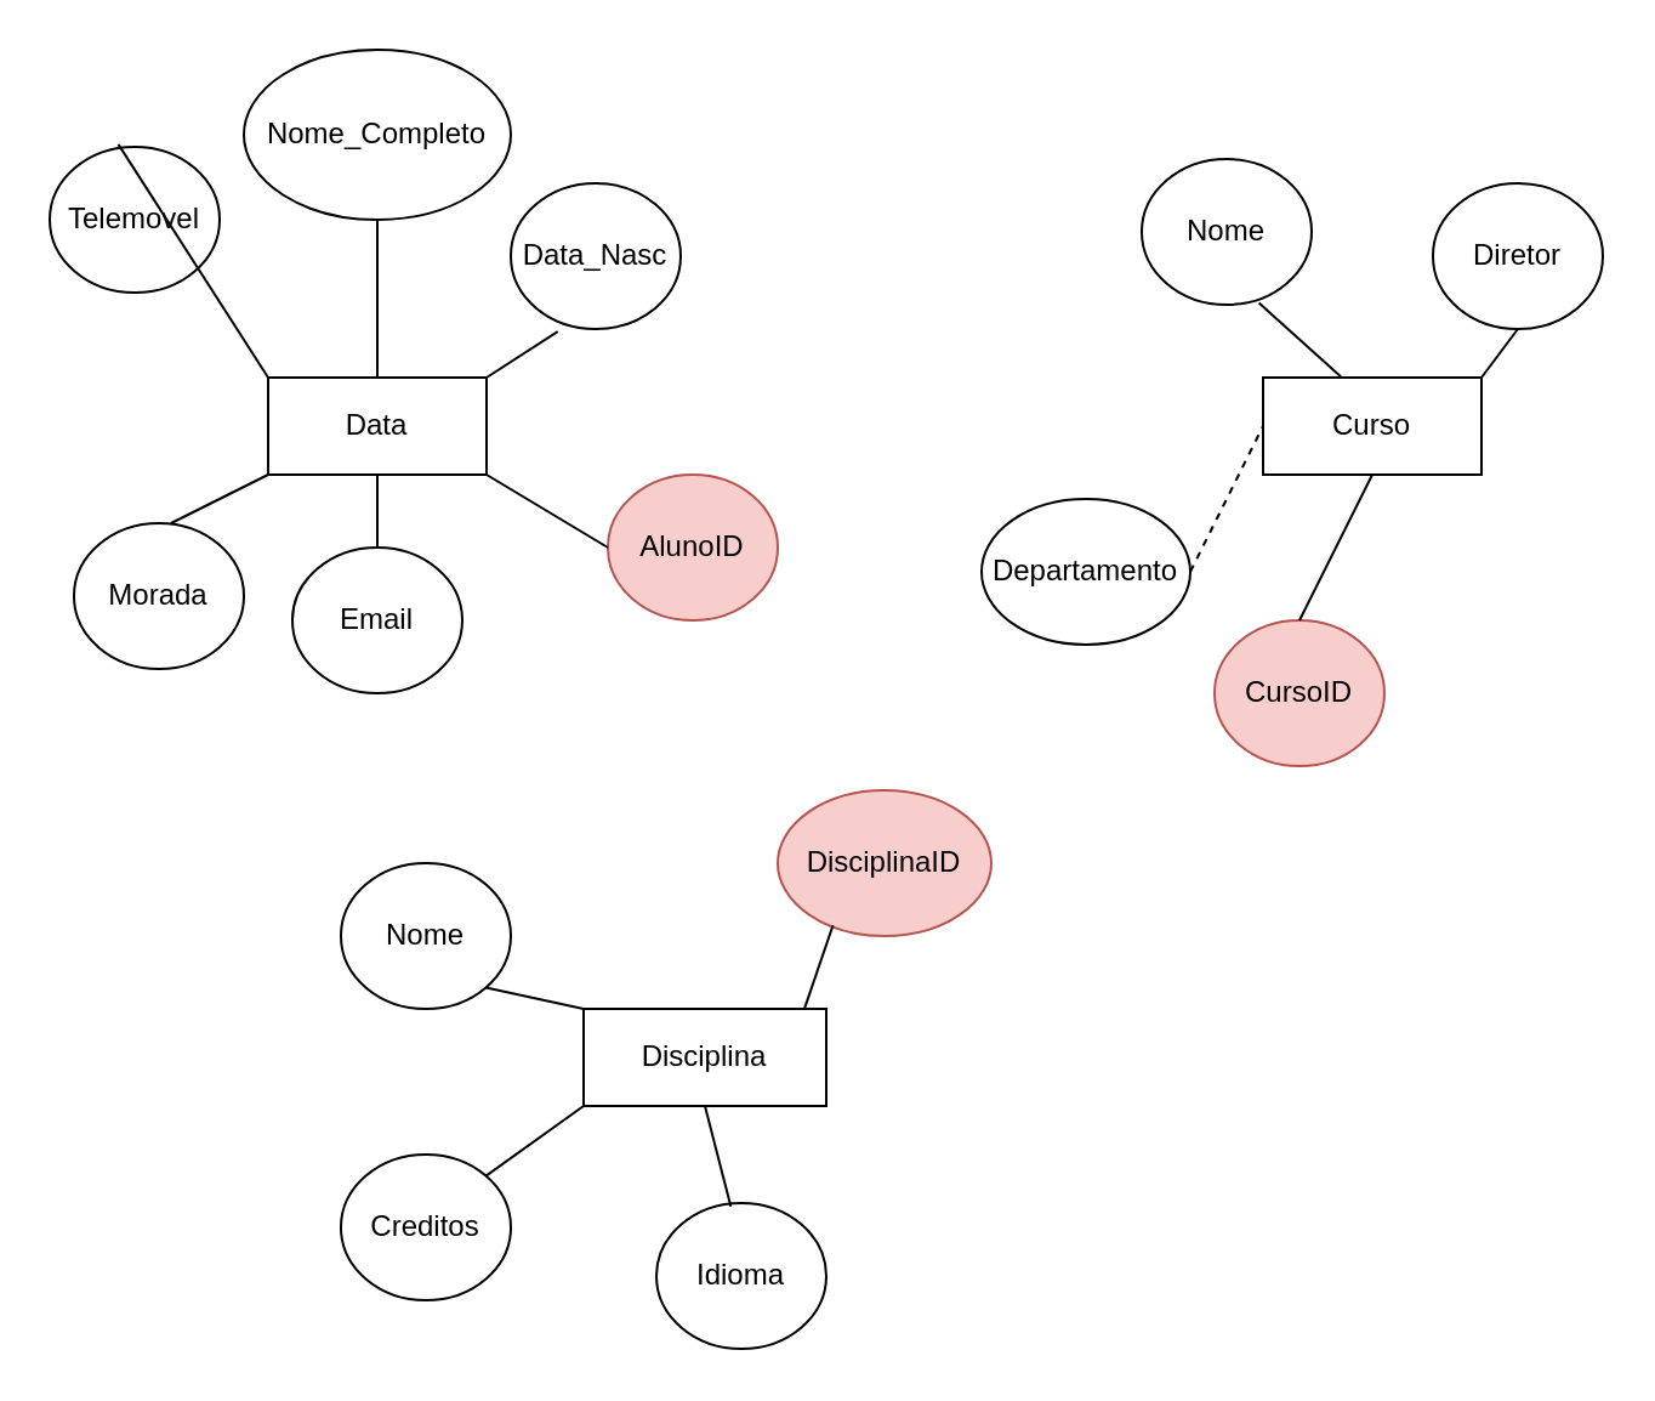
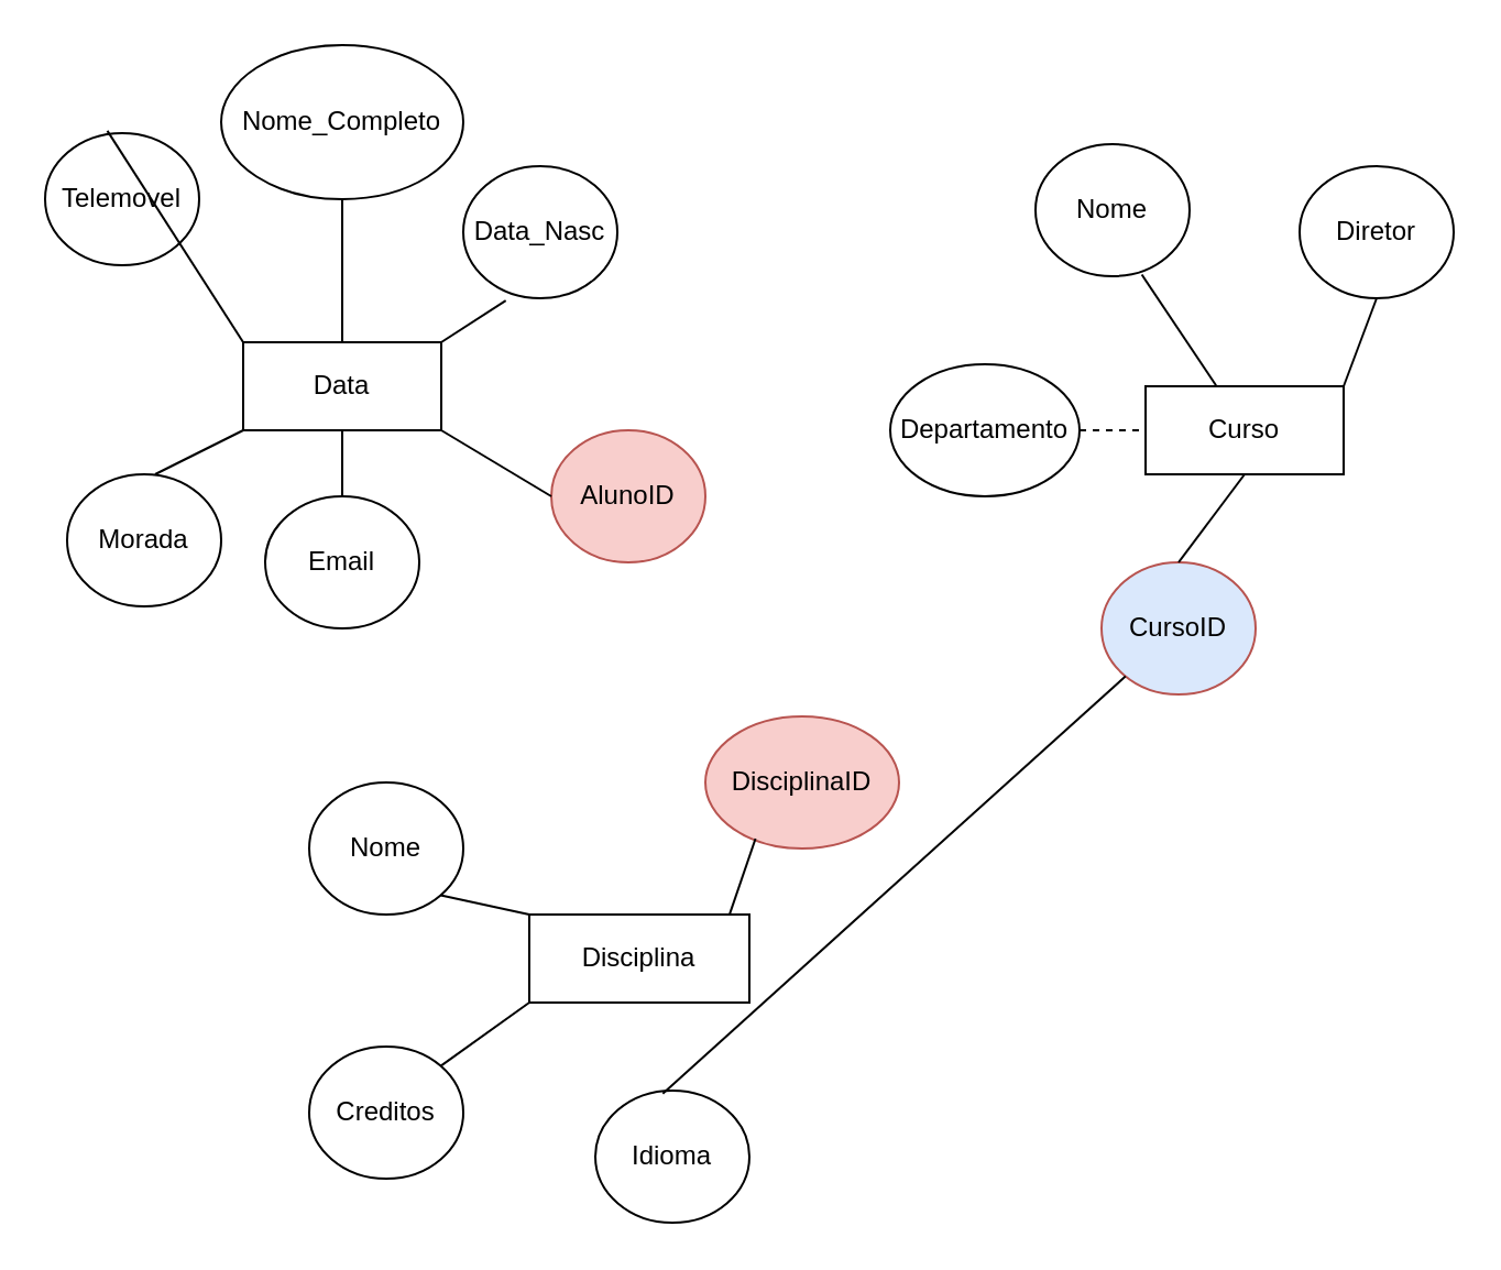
- <mxCell id="3" value="Curso" style="rounded=0;whiteSpace=wrap;html=1;" vertex="1" parent="1"><mxGeometry x="520" y="155" width="90" height="40" as="geometry" /></mxCell>
+ <mxCell id="3" value="Curso" style="rounded=0;whiteSpace=wrap;html=1;" vertex="1" parent="1"><mxGeometry x="520" y="175" width="90" height="40" as="geometry" /></mxCell>
- <mxCell id="18" value="Departamento" style="ellipse;whiteSpace=wrap;html=1;" vertex="1" parent="1"><mxGeometry x="404" y="205" width="86" height="60" as="geometry" /></mxCell>
+ <mxCell id="18" value="Departamento" style="ellipse;whiteSpace=wrap;html=1;" vertex="1" parent="1"><mxGeometry x="404" y="165" width="86" height="60" as="geometry" /></mxCell>
- <mxCell id="20" value="CursoID" style="ellipse;whiteSpace=wrap;html=1;fillColor=#f8cecc;strokeColor=#b85450;" vertex="1" parent="1"><mxGeometry x="500" y="255" width="70" height="60" as="geometry" /></mxCell>
+ <mxCell id="20" value="CursoID" style="ellipse;whiteSpace=wrap;html=1;fillColor=#dae8fc;strokeColor=#b85450;" vertex="1" parent="1"><mxGeometry x="500" y="255" width="70" height="60" as="geometry" /></mxCell>
- <mxCell id="30" value="" style="endArrow=none;html=1;rounded=0;entryX=0.5;entryY=1;entryDx=0;entryDy=0;exitX=0.438;exitY=0.022;exitDx=0;exitDy=0;exitPerimeter=0;" edge="1" parent="1" source="27" target="5"><mxGeometry width="50" height="50" relative="1" as="geometry"><mxPoint x="260" y="435" as="sourcePoint" /><mxPoint x="220" y="426" as="targetPoint" /></mxGeometry></mxCell>
+ <mxCell id="30" value="" style="endArrow=none;html=1;rounded=0;exitX=0.438;exitY=0.022;exitDx=0;exitDy=0;exitPerimeter=0;" edge="1" parent="1" source="27" target="20"><mxGeometry width="50" height="50" relative="1" as="geometry"><mxPoint x="260" y="435" as="sourcePoint" /><mxPoint x="220" y="426" as="targetPoint" /></mxGeometry></mxCell>
